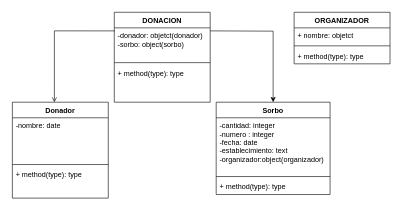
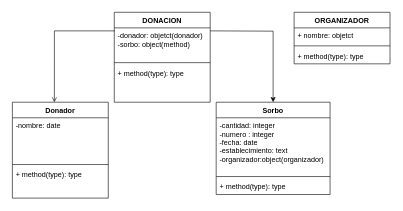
- <mxCell id="12" value="-donador: objetct(donador)&#10;-sorbo: object(sorbo)" style="text;strokeColor=none;fillColor=none;align=left;verticalAlign=top;spacingLeft=4;spacingRight=4;overflow=hidden;rotatable=0;points=[[0,0.5],[1,0.5]];portConstraint=eastwest;" vertex="1" parent="11"><mxGeometry y="26" width="160" height="54" as="geometry" /></mxCell>
+ <mxCell id="12" value="-donador: objetct(donador)&#10;-sorbo: object(method)" style="text;strokeColor=none;fillColor=none;align=left;verticalAlign=top;spacingLeft=4;spacingRight=4;overflow=hidden;rotatable=0;points=[[0,0.5],[1,0.5]];portConstraint=eastwest;" vertex="1" parent="11"><mxGeometry y="26" width="160" height="54" as="geometry" /></mxCell>
